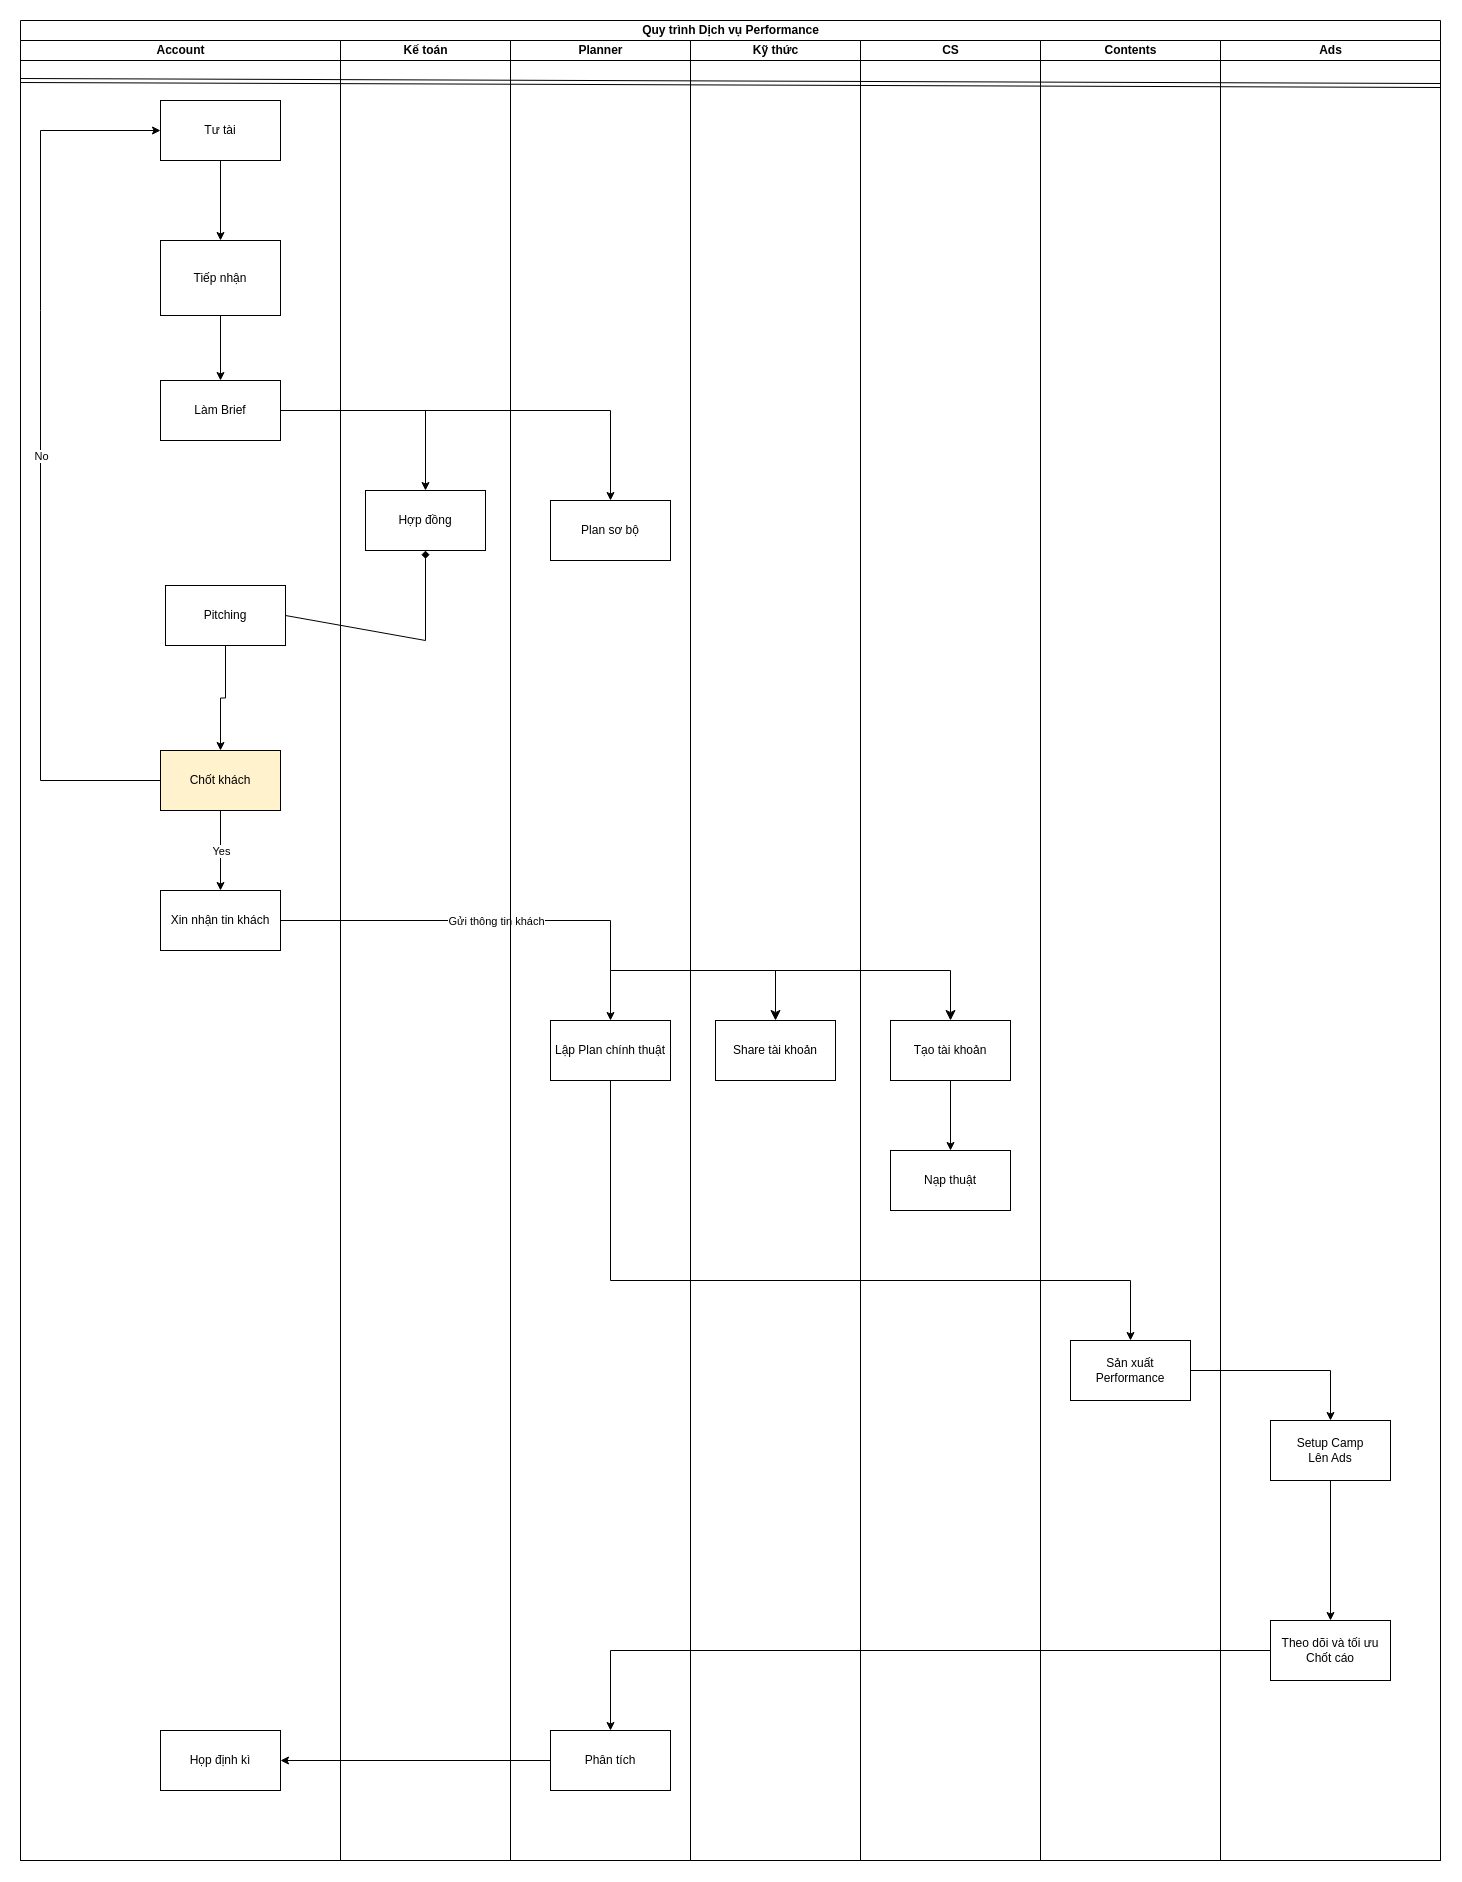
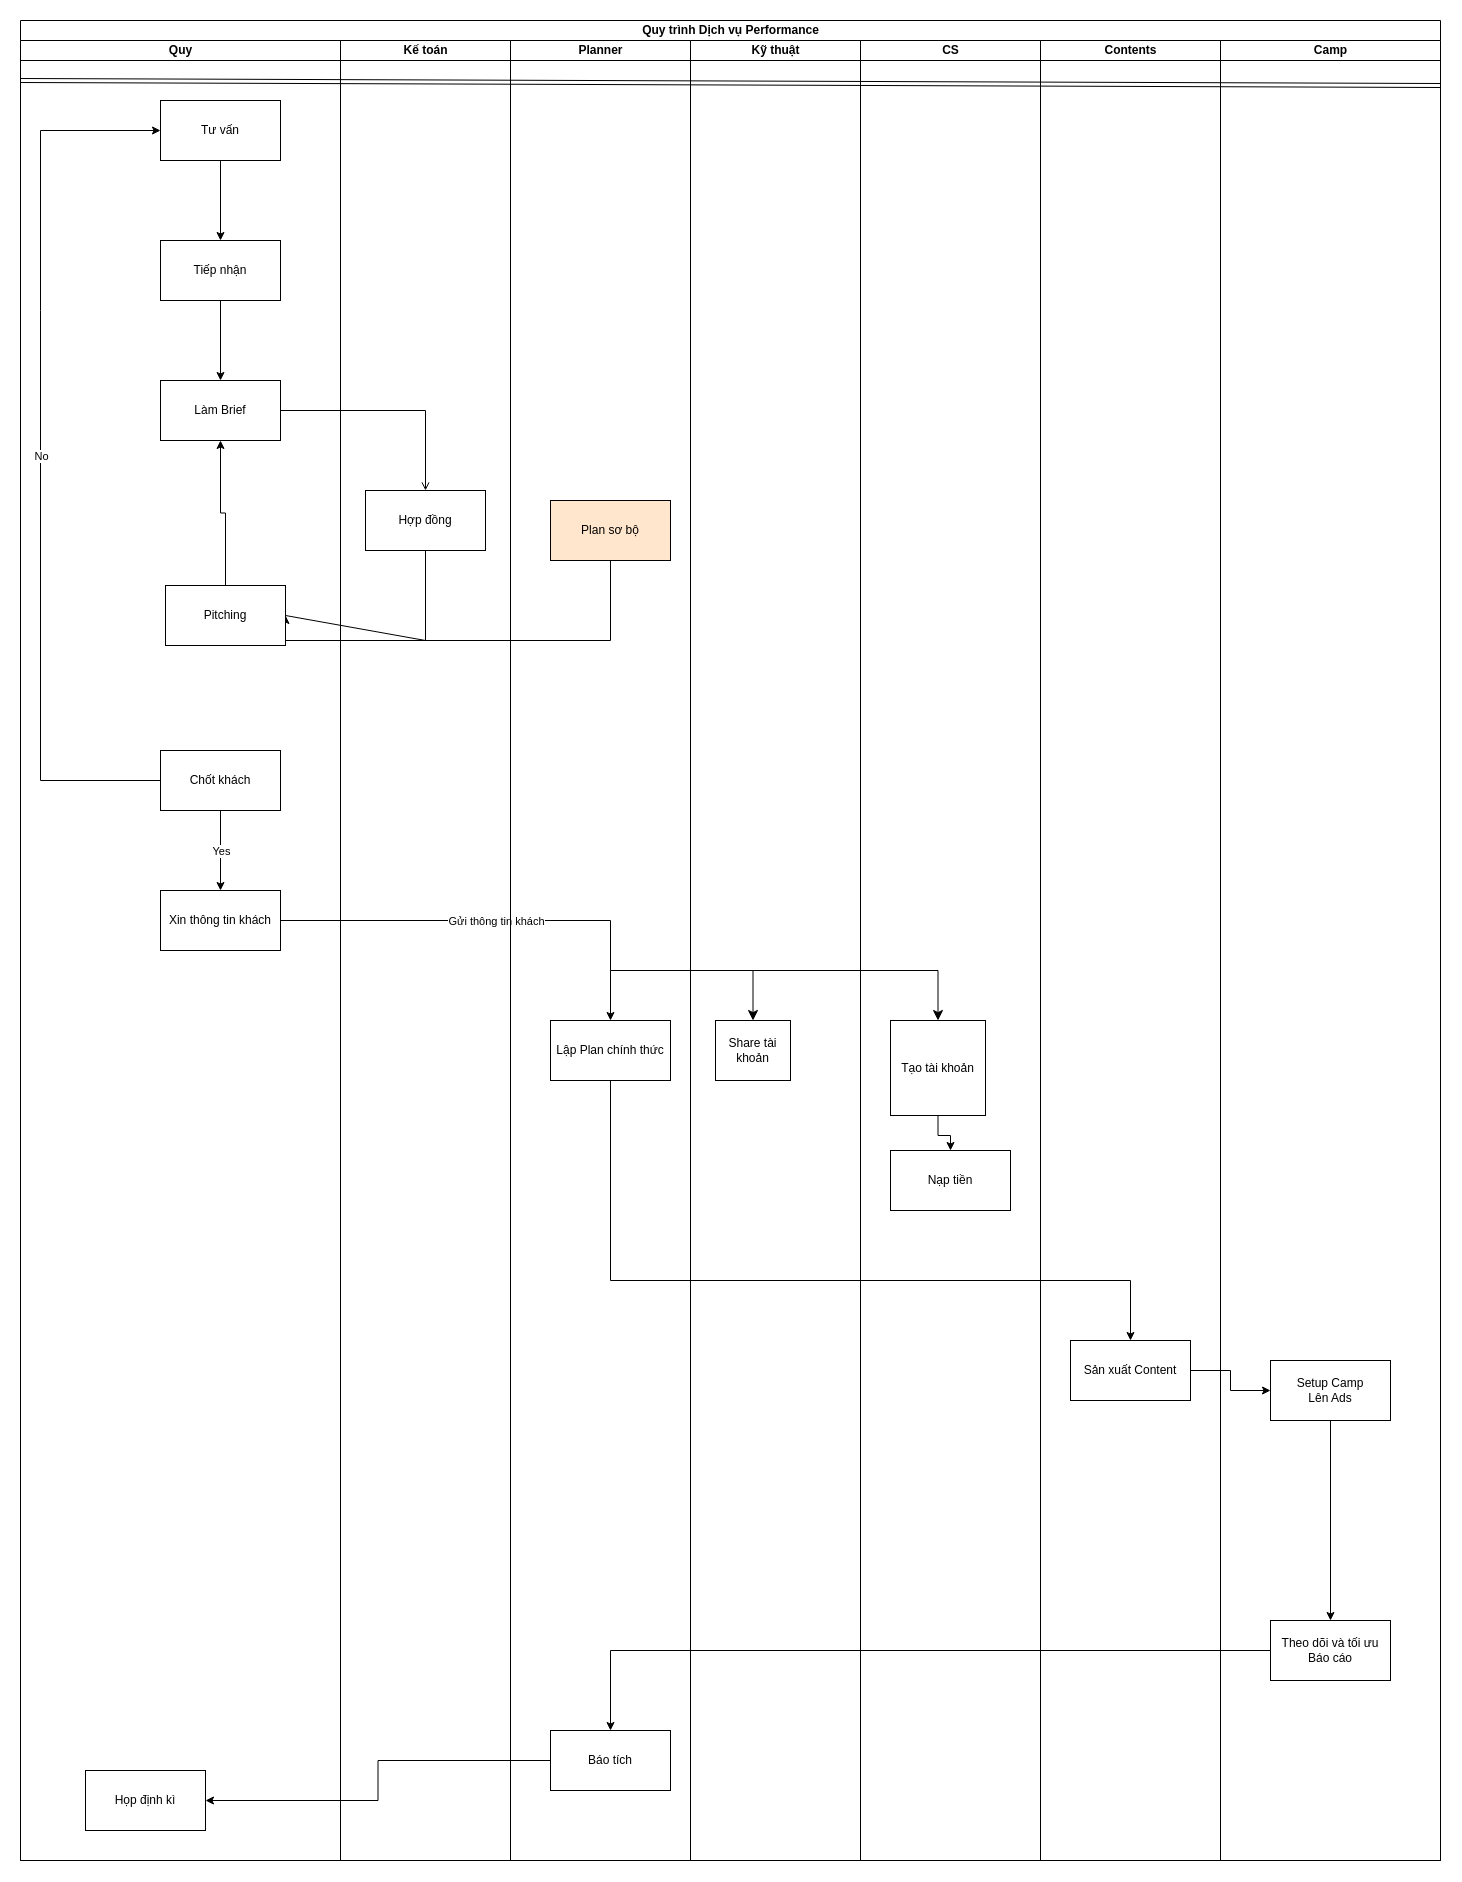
- <mxCell id="32" value="Account" style="swimlane;startSize=20;html=1;" vertex="1" parent="31"><mxGeometry y="20" width="320" height="1820" as="geometry" /></mxCell>
+ <mxCell id="32" value="Quy" style="swimlane;startSize=20;html=1;" vertex="1" parent="31"><mxGeometry y="20" width="320" height="1820" as="geometry" /></mxCell>
- <mxCell id="36" value="Kỹ thức" style="swimlane;startSize=20;html=1;" vertex="1" parent="31"><mxGeometry x="670" y="20" width="170" height="1820" as="geometry" /></mxCell>
+ <mxCell id="36" value="Kỹ thuật" style="swimlane;startSize=20;html=1;" vertex="1" parent="31"><mxGeometry x="670" y="20" width="170" height="1820" as="geometry" /></mxCell>
- <mxCell id="45" value="Ads" style="swimlane;startSize=20;html=1;" vertex="1" parent="31"><mxGeometry x="1200" y="20" width="220" height="1820" as="geometry" /></mxCell>
+ <mxCell id="45" value="Camp" style="swimlane;startSize=20;html=1;" vertex="1" parent="31"><mxGeometry x="1200" y="20" width="220" height="1820" as="geometry" /></mxCell>
- <mxCell id="3" value="Tư tài" style="whiteSpace=wrap;html=1;rounded=0;" parent="1" vertex="1"><mxGeometry x="160" y="100" width="120" height="60" as="geometry" /></mxCell>
+ <mxCell id="3" value="Tư vấn" style="whiteSpace=wrap;html=1;rounded=0;" parent="1" vertex="1"><mxGeometry x="160" y="100" width="120" height="60" as="geometry" /></mxCell>
- <mxCell id="5" value="Tiếp nhận" style="whiteSpace=wrap;html=1;rounded=0;" parent="1" vertex="1"><mxGeometry x="160" y="240" width="120" height="75" as="geometry" /></mxCell>
+ <mxCell id="5" value="Tiếp nhận" style="whiteSpace=wrap;html=1;rounded=0;" parent="1" vertex="1"><mxGeometry x="160" y="240" width="120" height="60" as="geometry" /></mxCell>
- <mxCell id="6" value="" style="edgeStyle=orthogonalEdgeStyle;rounded=0;orthogonalLoop=1;jettySize=auto;html=1;" parent="1" source="8" target="10" edge="1"><mxGeometry relative="1" as="geometry" /></mxCell>
- <mxCell id="7" value="" style="edgeStyle=orthogonalEdgeStyle;rounded=0;orthogonalLoop=1;jettySize=auto;html=1;" parent="1" source="8" target="34" edge="1"><mxGeometry relative="1" as="geometry" /></mxCell>
+ <mxCell id="7" value="" style="edgeStyle=orthogonalEdgeStyle;rounded=0;orthogonalLoop=1;jettySize=auto;html=1;endArrow=open;" parent="1" source="8" target="34" edge="1"><mxGeometry relative="1" as="geometry" /></mxCell>
- <mxCell id="10" value="Plan sơ bộ" style="rounded=0;whiteSpace=wrap;html=1;" parent="1" vertex="1"><mxGeometry x="550" y="500" width="120" height="60" as="geometry" /></mxCell>
+ <mxCell id="10" value="Plan sơ bộ" style="rounded=0;whiteSpace=wrap;html=1;fillColor=#ffe6cc;" parent="1" vertex="1"><mxGeometry x="550" y="500" width="120" height="60" as="geometry" /></mxCell>
- <mxCell id="48" value="" style="endArrow=diamond;html=1;rounded=0;exitX=1;exitY=0.5;exitDx=0;exitDy=0;entryX=0.5;entryY=1;entryDx=0;entryDy=0;" edge="1" parent="1" source="12" target="34"><mxGeometry width="50" height="50" relative="1" as="geometry"><mxPoint x="530" y="790" as="sourcePoint" /><mxPoint x="580" y="740" as="targetPoint" /><Array as="points"><mxPoint x="425" y="640" /></Array></mxGeometry></mxCell>
+ <mxCell id="48" value="" style="endArrow=none;html=1;rounded=0;exitX=1;exitY=0.5;exitDx=0;exitDy=0;entryX=0.5;entryY=1;entryDx=0;entryDy=0;" edge="1" parent="1" source="12" target="34"><mxGeometry width="50" height="50" relative="1" as="geometry"><mxPoint x="530" y="790" as="sourcePoint" /><mxPoint x="580" y="740" as="targetPoint" /><Array as="points"><mxPoint x="425" y="640" /></Array></mxGeometry></mxCell>
+ <mxCell id="9" value="" style="edgeStyle=orthogonalEdgeStyle;rounded=0;orthogonalLoop=1;jettySize=auto;html=1;entryX=1;entryY=0.5;entryDx=0;entryDy=0;exitX=0.5;exitY=1;exitDx=0;exitDy=0;" parent="1" source="10" target="12" edge="1"><mxGeometry relative="1" as="geometry"><mxPoint x="740" y="760" as="targetPoint" /><Array as="points"><mxPoint x="610" y="640" /></Array></mxGeometry></mxCell>
- <mxCell id="11" value="" style="edgeStyle=orthogonalEdgeStyle;rounded=0;orthogonalLoop=1;jettySize=auto;html=1;" parent="1" source="12" target="13" edge="1"><mxGeometry relative="1" as="geometry" /></mxCell>
+ <mxCell id="11" value="" style="edgeStyle=orthogonalEdgeStyle;rounded=0;orthogonalLoop=1;jettySize=auto;html=1;" parent="1" source="12" target="8" edge="1"><mxGeometry relative="1" as="geometry" /></mxCell>
- <mxCell id="13" value="Chốt khách" style="whiteSpace=wrap;html=1;rounded=0;fillColor=#fff2cc;" parent="1" vertex="1"><mxGeometry x="160" y="750" width="120" height="60" as="geometry" /></mxCell>
+ <mxCell id="13" value="Chốt khách" style="whiteSpace=wrap;html=1;rounded=0;" parent="1" vertex="1"><mxGeometry x="160" y="750" width="120" height="60" as="geometry" /></mxCell>
- <mxCell id="18" value="Xin nhận tin khách" style="rounded=0;whiteSpace=wrap;html=1;" vertex="1" parent="1"><mxGeometry x="160" y="890" width="120" height="60" as="geometry" /></mxCell>
+ <mxCell id="18" value="Xin thông tin khách" style="rounded=0;whiteSpace=wrap;html=1;" vertex="1" parent="1"><mxGeometry x="160" y="890" width="120" height="60" as="geometry" /></mxCell>
- <mxCell id="24" value="Lập Plan chính thuật" style="rounded=0;whiteSpace=wrap;html=1;" vertex="1" parent="1"><mxGeometry x="550" y="1020" width="120" height="60" as="geometry" /></mxCell>
+ <mxCell id="24" value="Lập Plan chính thức" style="rounded=0;whiteSpace=wrap;html=1;" vertex="1" parent="1"><mxGeometry x="550" y="1020" width="120" height="60" as="geometry" /></mxCell>
- <mxCell id="38" value="Share tài khoản" style="rounded=0;whiteSpace=wrap;html=1;" vertex="1" parent="36"><mxGeometry x="25.0" y="980" width="120" height="60" as="geometry" /></mxCell>
+ <mxCell id="38" value="Share tài khoản" style="rounded=0;whiteSpace=wrap;html=1;" vertex="1" parent="36"><mxGeometry x="25.0" y="980" width="75" height="60" as="geometry" /></mxCell>
- <mxCell id="40" value="Tạo tài khoản" style="rounded=0;whiteSpace=wrap;html=1;" vertex="1" parent="39"><mxGeometry x="30.0" y="980" width="120" height="60" as="geometry" /></mxCell>
+ <mxCell id="40" value="Tạo tài khoản" style="rounded=0;whiteSpace=wrap;html=1;" vertex="1" parent="39"><mxGeometry x="30.0" y="980" width="95" height="95" as="geometry" /></mxCell>
- <mxCell id="41" value="Nạp thuật" style="whiteSpace=wrap;html=1;rounded=0;" vertex="1" parent="39"><mxGeometry x="30.0" y="1110" width="120" height="60" as="geometry" /></mxCell>
+ <mxCell id="41" value="Nạp tiền" style="whiteSpace=wrap;html=1;rounded=0;" vertex="1" parent="39"><mxGeometry x="30.0" y="1110" width="120" height="60" as="geometry" /></mxCell>
- <mxCell id="44" value="Sản xuất Performance" style="whiteSpace=wrap;html=1;rounded=0;" vertex="1" parent="43"><mxGeometry x="30.0" y="1300" width="120" height="60" as="geometry" /></mxCell>
+ <mxCell id="44" value="Sản xuất Content" style="whiteSpace=wrap;html=1;rounded=0;" vertex="1" parent="43"><mxGeometry x="30.0" y="1300" width="120" height="60" as="geometry" /></mxCell>
- <mxCell id="46" value="Setup Camp&lt;div&gt;Lên Ads&lt;/div&gt;" style="whiteSpace=wrap;html=1;rounded=0;" vertex="1" parent="45"><mxGeometry x="50.0" y="1380" width="120" height="60" as="geometry" /></mxCell>
+ <mxCell id="46" value="Setup Camp&lt;div&gt;Lên Ads&lt;/div&gt;" style="whiteSpace=wrap;html=1;rounded=0;" vertex="1" parent="45"><mxGeometry x="50.0" y="1320" width="120" height="60" as="geometry" /></mxCell>
- <mxCell id="27" value="Theo dõi và tối ưu&lt;br&gt;Chốt cáo" style="whiteSpace=wrap;html=1;rounded=0;" vertex="1" parent="1"><mxGeometry x="1270" y="1620" width="120" height="60" as="geometry" /></mxCell>
+ <mxCell id="27" value="Theo dõi và tối ưu&lt;br&gt;Báo cáo" style="whiteSpace=wrap;html=1;rounded=0;" vertex="1" parent="1"><mxGeometry x="1270" y="1620" width="120" height="60" as="geometry" /></mxCell>
- <mxCell id="30" value="Họp định kì" style="whiteSpace=wrap;html=1;rounded=0;" vertex="1" parent="1"><mxGeometry x="160" y="1730" width="120" height="60" as="geometry" /></mxCell>
+ <mxCell id="30" value="Họp định kì" style="whiteSpace=wrap;html=1;rounded=0;" vertex="1" parent="1"><mxGeometry x="85" y="1770" width="120" height="60" as="geometry" /></mxCell>
- <mxCell id="29" value="Phân tích" style="whiteSpace=wrap;html=1;rounded=0;" vertex="1" parent="1"><mxGeometry x="550" y="1730" width="120" height="60" as="geometry" /></mxCell>
+ <mxCell id="29" value="Báo tích" style="whiteSpace=wrap;html=1;rounded=0;" vertex="1" parent="1"><mxGeometry x="550" y="1730" width="120" height="60" as="geometry" /></mxCell>
